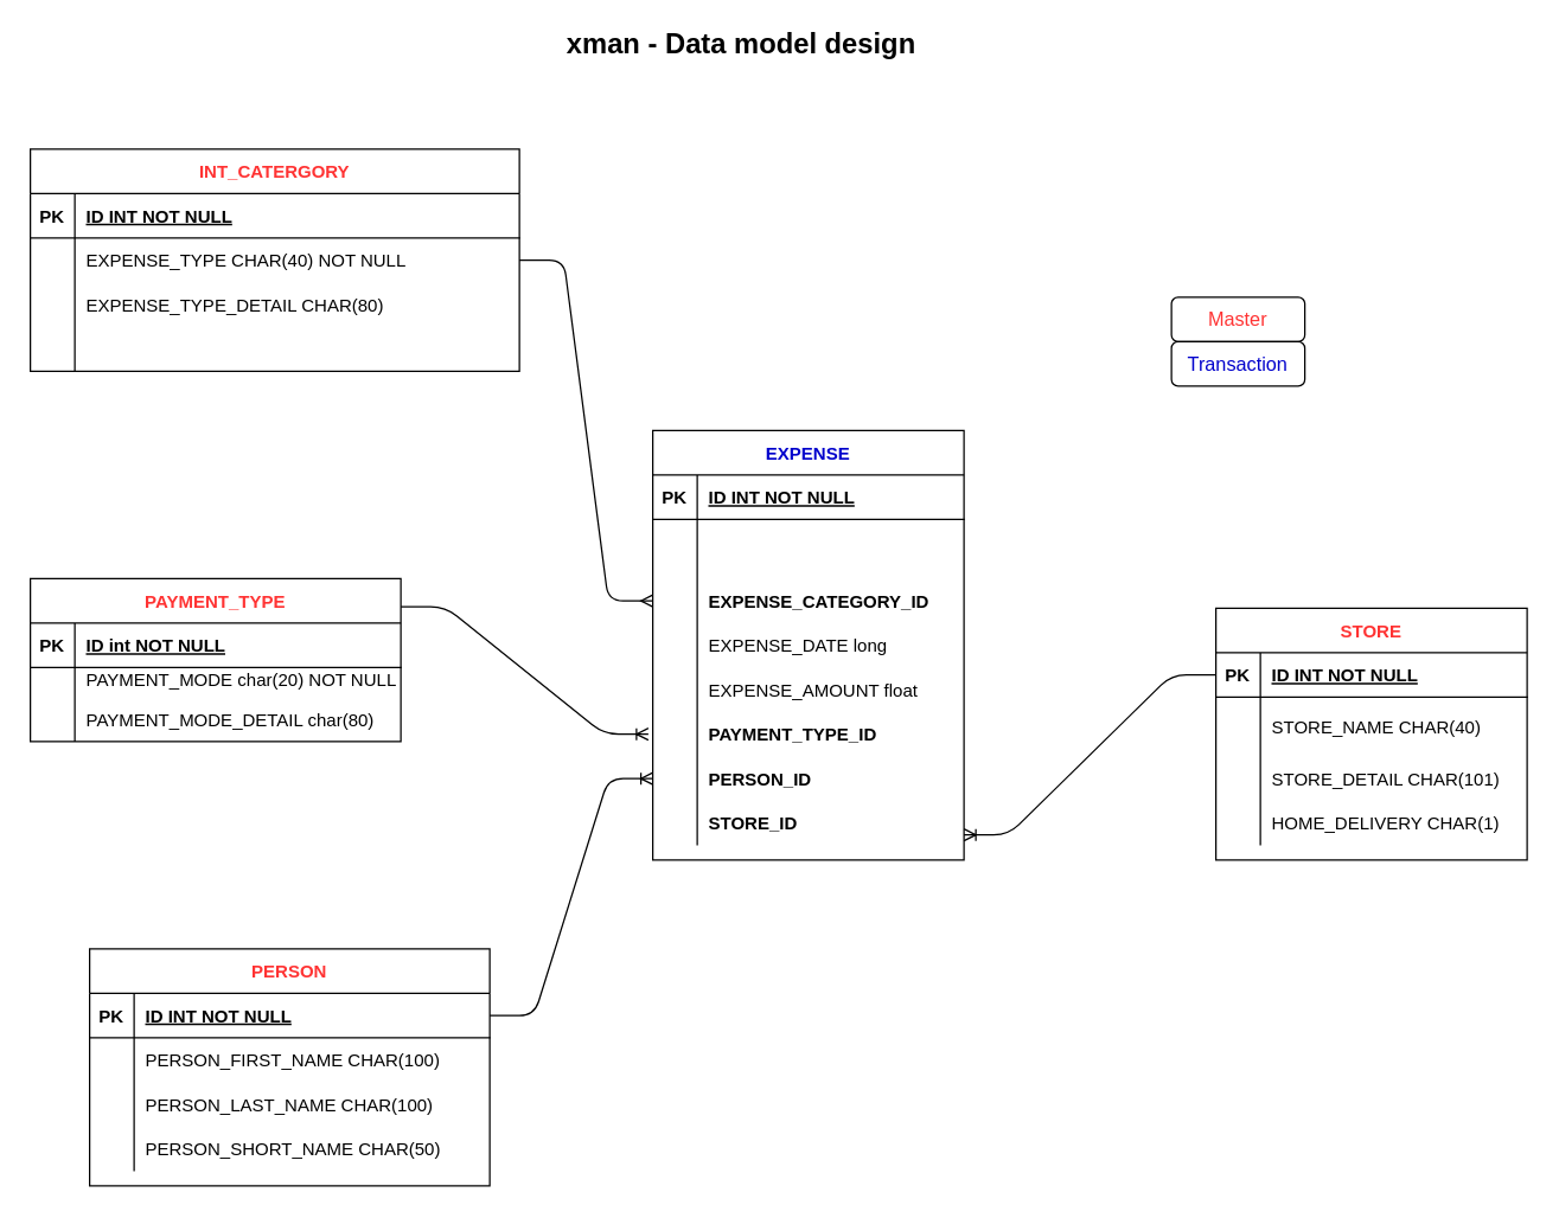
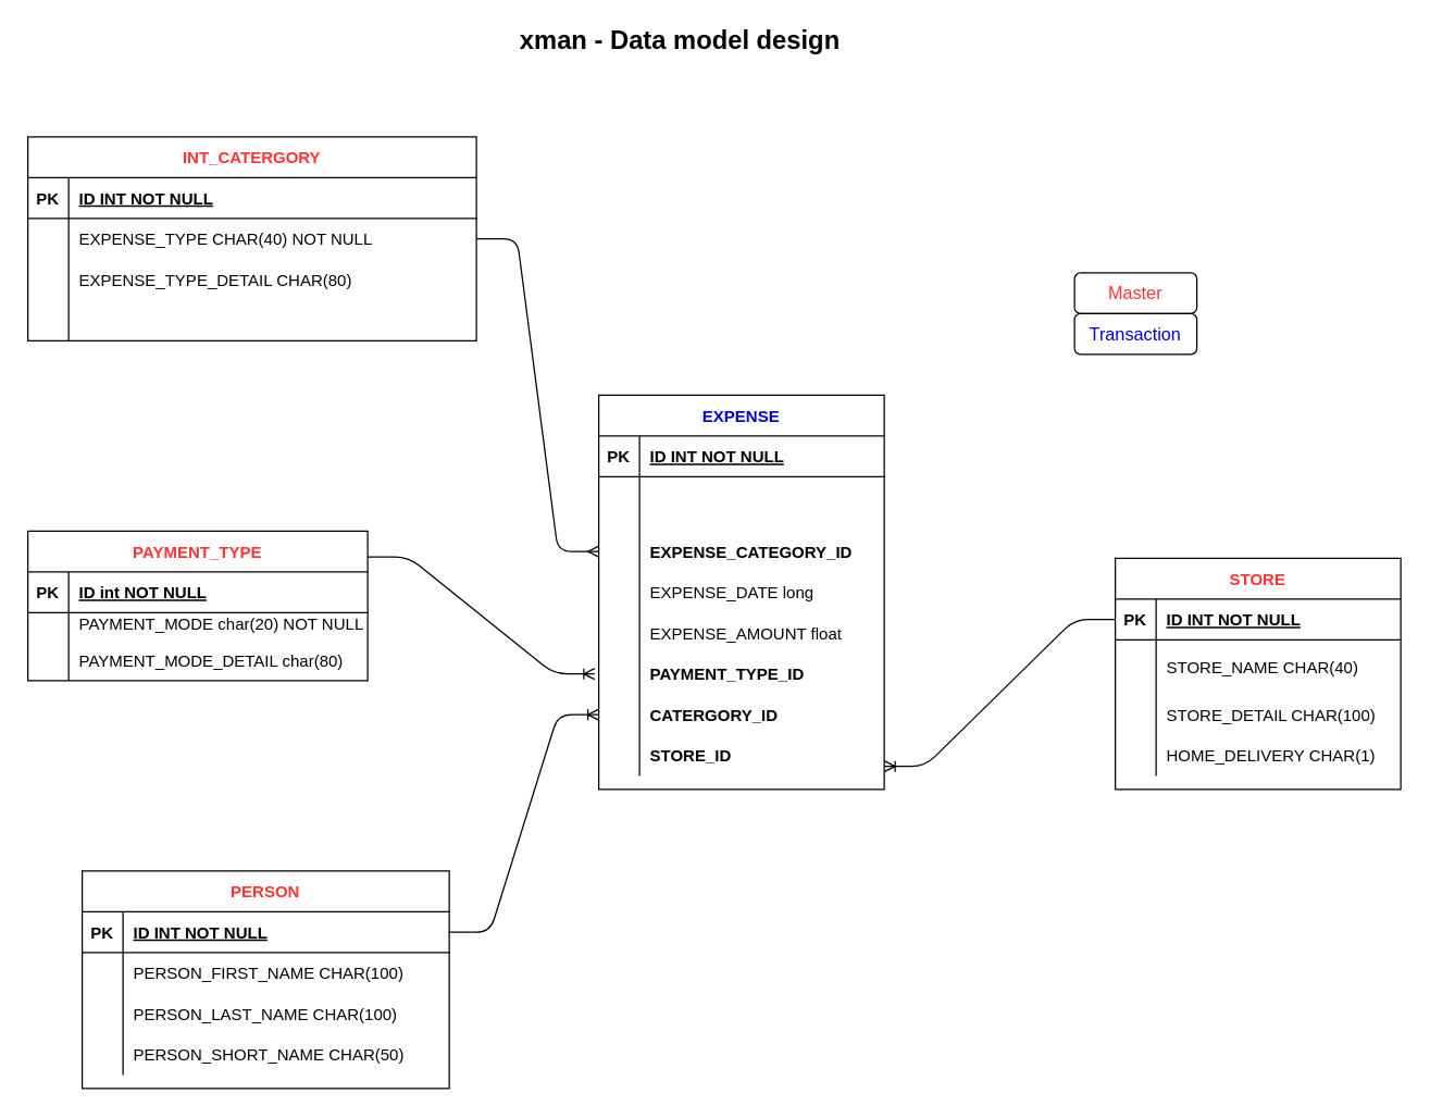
- <mxCell id="71" value="PERSON_ID" style="shape=partialRectangle;connectable=0;fillColor=none;top=0;left=0;bottom=0;right=0;align=left;spacingLeft=6;overflow=hidden;fontStyle=1" vertex="1" parent="69"><mxGeometry x="30" width="180" height="30" as="geometry" /></mxCell>
+ <mxCell id="71" value="CATERGORY_ID" style="shape=partialRectangle;connectable=0;fillColor=none;top=0;left=0;bottom=0;right=0;align=left;spacingLeft=6;overflow=hidden;fontStyle=1" vertex="1" parent="69"><mxGeometry x="30" width="180" height="30" as="geometry" /></mxCell>
- <mxCell id="47" value="STORE_DETAIL CHAR(101)" style="shape=partialRectangle;connectable=0;fillColor=none;top=0;left=0;bottom=0;right=0;align=left;spacingLeft=6;overflow=hidden;" vertex="1" parent="45"><mxGeometry x="30" width="180" height="30" as="geometry" /></mxCell>
+ <mxCell id="47" value="STORE_DETAIL CHAR(100)" style="shape=partialRectangle;connectable=0;fillColor=none;top=0;left=0;bottom=0;right=0;align=left;spacingLeft=6;overflow=hidden;" vertex="1" parent="45"><mxGeometry x="30" width="180" height="30" as="geometry" /></mxCell>
